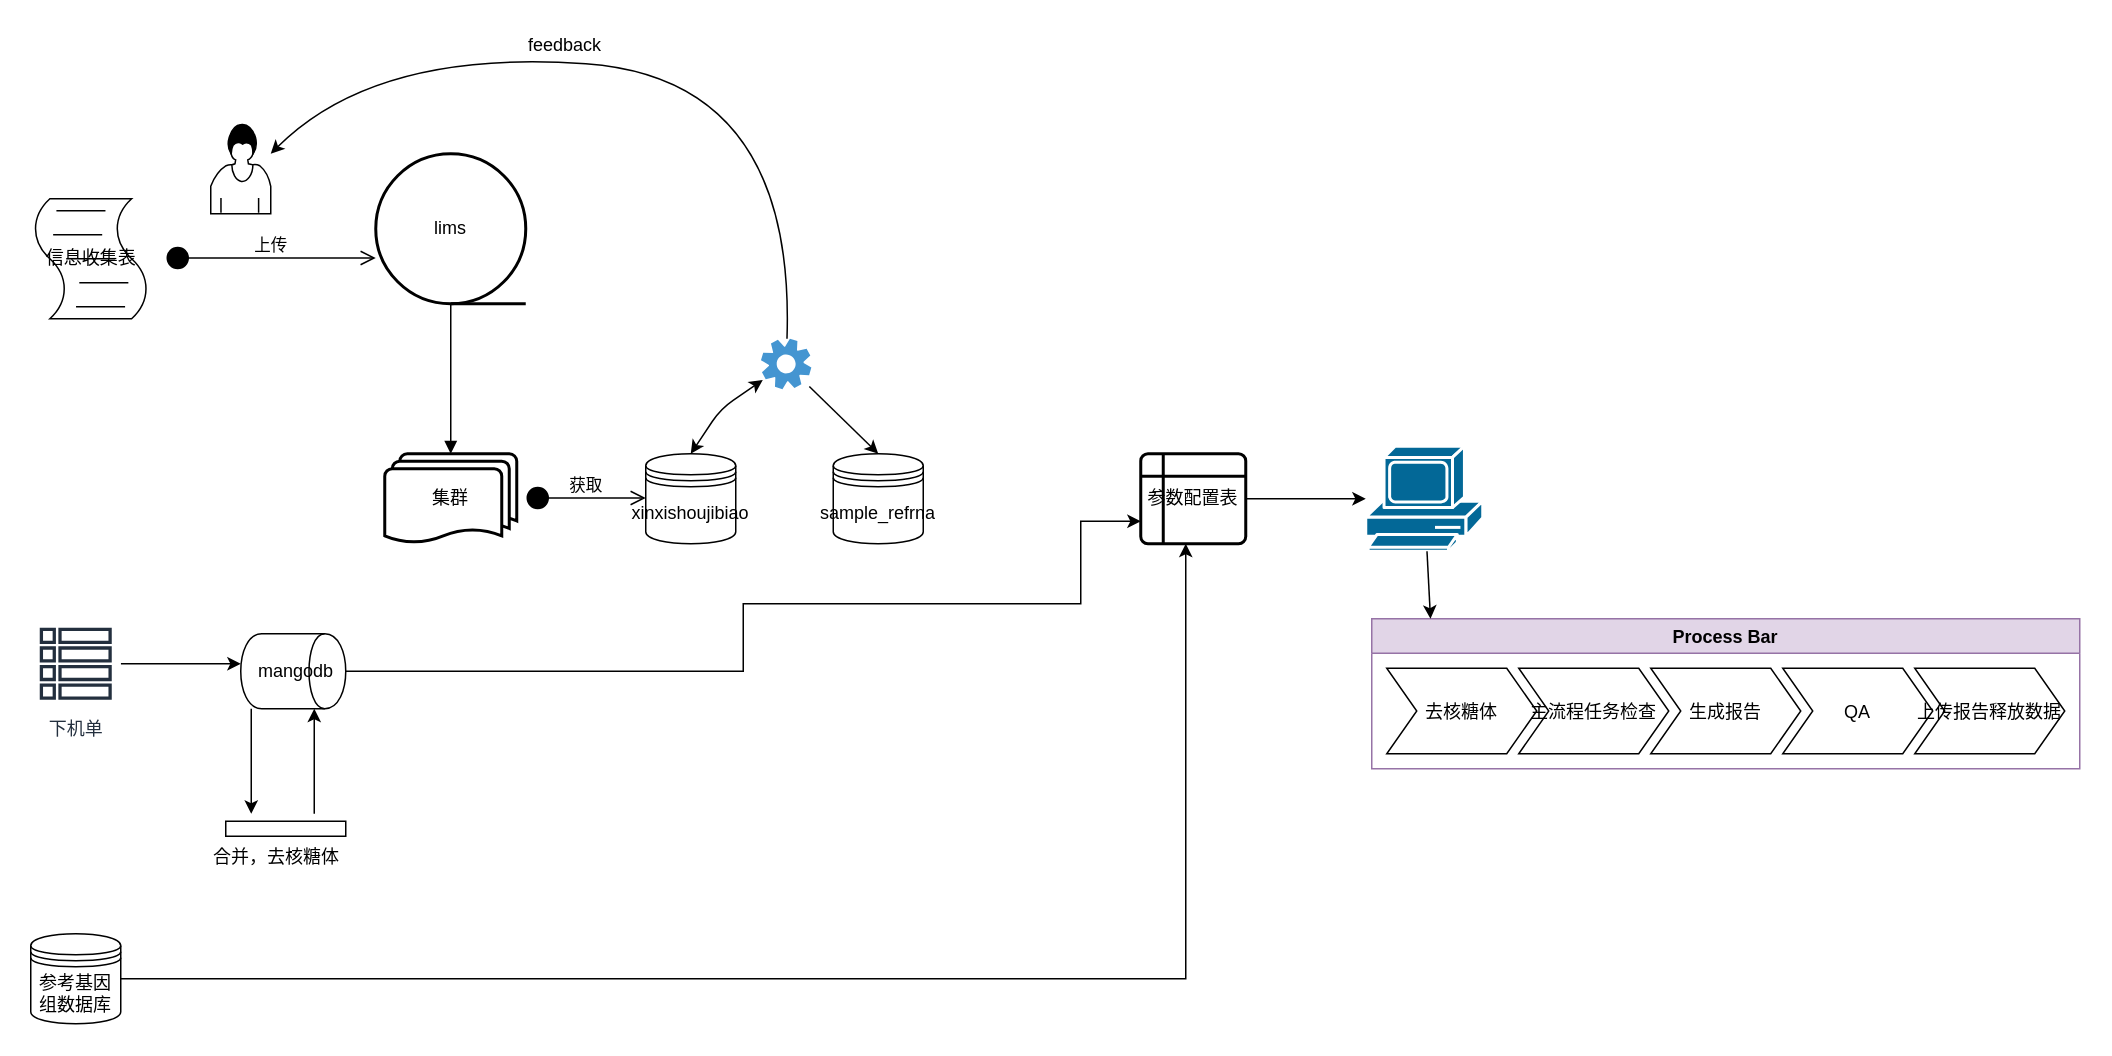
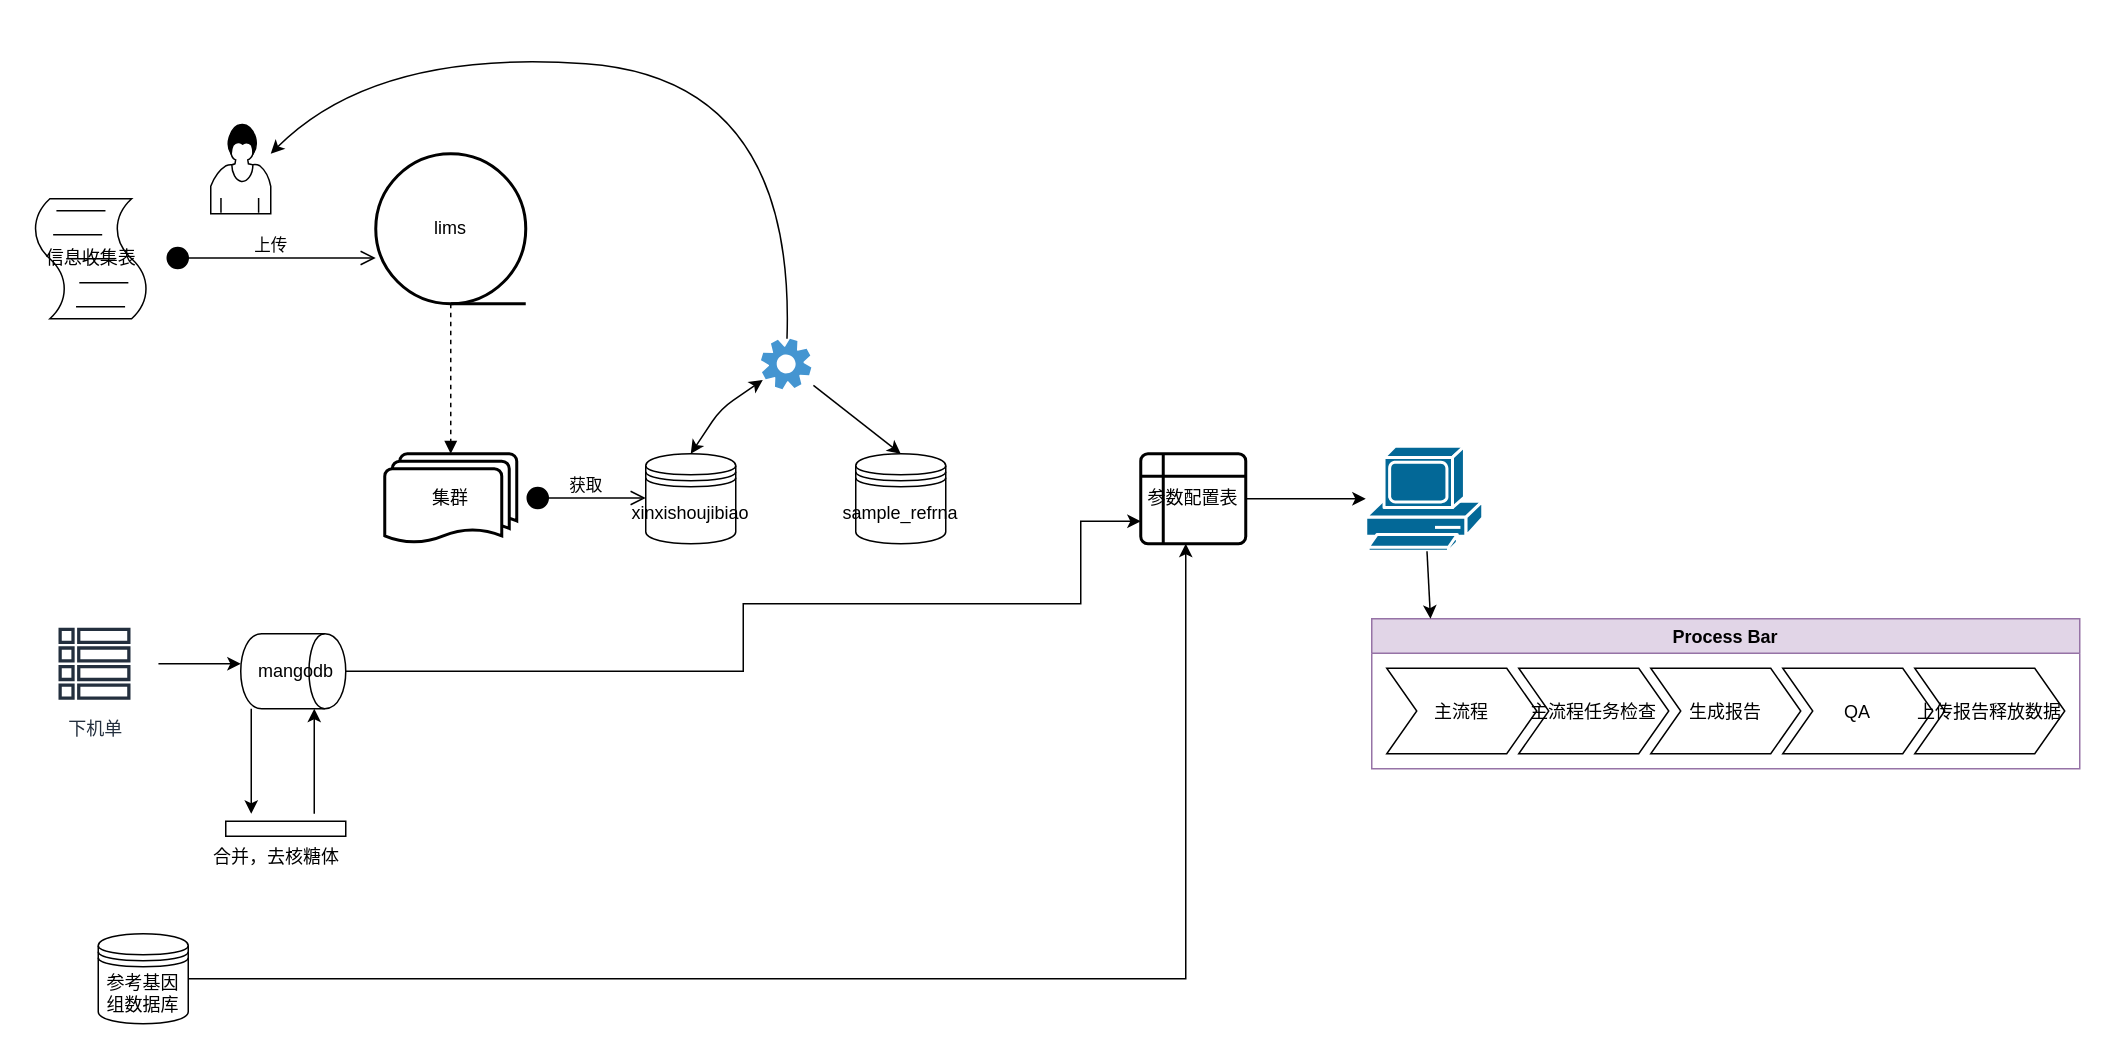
- <mxCell id="13" value="feedback" style="text;html=1;resizable=0;points=[];autosize=1;align=left;verticalAlign=top;spacingTop=-4;" vertex="1" parent="1"><mxGeometry x="350" y="20" width="60" height="20" as="geometry" /></mxCell>
- <mxCell id="7" value="" style="endArrow=block;endFill=1;endSize=6;html=1;exitX=0.5;exitY=1;exitDx=0;exitDy=0;exitPerimeter=0;entryX=0.5;entryY=0;entryDx=0;entryDy=0;entryPerimeter=0;" edge="1" parent="1" source="4" target="2"><mxGeometry width="100" relative="1" as="geometry"><mxPoint x="20" y="382" as="sourcePoint" /><mxPoint x="120" y="382" as="targetPoint" /></mxGeometry></mxCell>
+ <mxCell id="7" value="" style="endArrow=block;endFill=1;endSize=6;html=1;exitX=0.5;exitY=1;exitDx=0;exitDy=0;exitPerimeter=0;entryX=0.5;entryY=0;entryDx=0;entryDy=0;entryPerimeter=0;dashed=1;" edge="1" parent="1" source="4" target="2"><mxGeometry width="100" relative="1" as="geometry"><mxPoint x="20" y="382" as="sourcePoint" /><mxPoint x="120" y="382" as="targetPoint" /></mxGeometry></mxCell>
- <mxCell id="10" value="sample_refrna" style="shape=datastore;whiteSpace=wrap;html=1;" vertex="1" parent="1"><mxGeometry x="555" y="302" width="60" height="60" as="geometry" /></mxCell>
+ <mxCell id="10" value="sample_refrna" style="shape=datastore;whiteSpace=wrap;html=1;" vertex="1" parent="1"><mxGeometry x="570" y="302" width="60" height="60" as="geometry" /></mxCell>
- <mxCell id="19" value="下机单" style="outlineConnect=0;fontColor=#232F3E;gradientColor=none;strokeColor=#232F3E;fillColor=#ffffff;dashed=0;verticalLabelPosition=bottom;verticalAlign=top;align=center;html=1;fontSize=12;fontStyle=0;aspect=fixed;shape=mxgraph.aws4.resourceIcon;resIcon=mxgraph.aws4.table;" vertex="1" parent="1"><mxGeometry x="20" y="412" width="60" height="60" as="geometry" /></mxCell>
+ <mxCell id="19" value="下机单" style="outlineConnect=0;fontColor=#232F3E;gradientColor=none;strokeColor=#232F3E;fillColor=#ffffff;dashed=0;verticalLabelPosition=bottom;verticalAlign=top;align=center;html=1;fontSize=12;fontStyle=0;aspect=fixed;shape=mxgraph.aws4.resourceIcon;resIcon=mxgraph.aws4.table;" vertex="1" parent="1"><mxGeometry x="20" y="412" width="85" height="60" as="geometry" /></mxCell>
- <mxCell id="31" value="去核糖体" style="shape=step;perimeter=stepPerimeter;fixedSize=1;points=[];" vertex="1" parent="30"><mxGeometry x="10" y="33" width="100" height="57" as="geometry" /></mxCell>
+ <mxCell id="31" value="主流程" style="shape=step;perimeter=stepPerimeter;fixedSize=1;points=[];" vertex="1" parent="30"><mxGeometry x="10" y="33" width="100" height="57" as="geometry" /></mxCell>
- <mxCell id="28" value="参考基因组数据库" style="shape=datastore;whiteSpace=wrap;html=1;" vertex="1" parent="1"><mxGeometry x="20" y="622" width="60" height="60" as="geometry" /></mxCell>
+ <mxCell id="28" value="参考基因组数据库" style="shape=datastore;whiteSpace=wrap;html=1;" vertex="1" parent="1"><mxGeometry x="65" y="622" width="60" height="60" as="geometry" /></mxCell>
